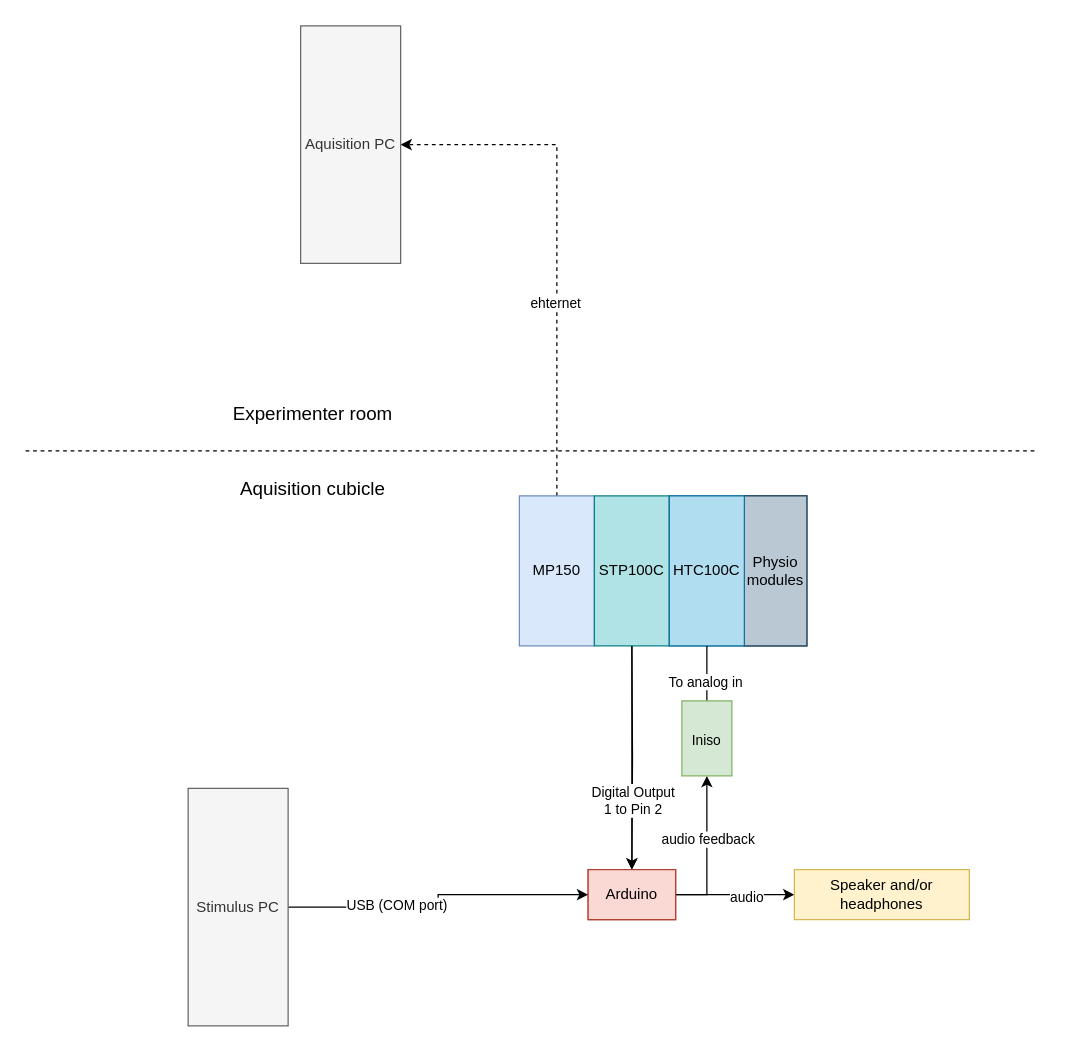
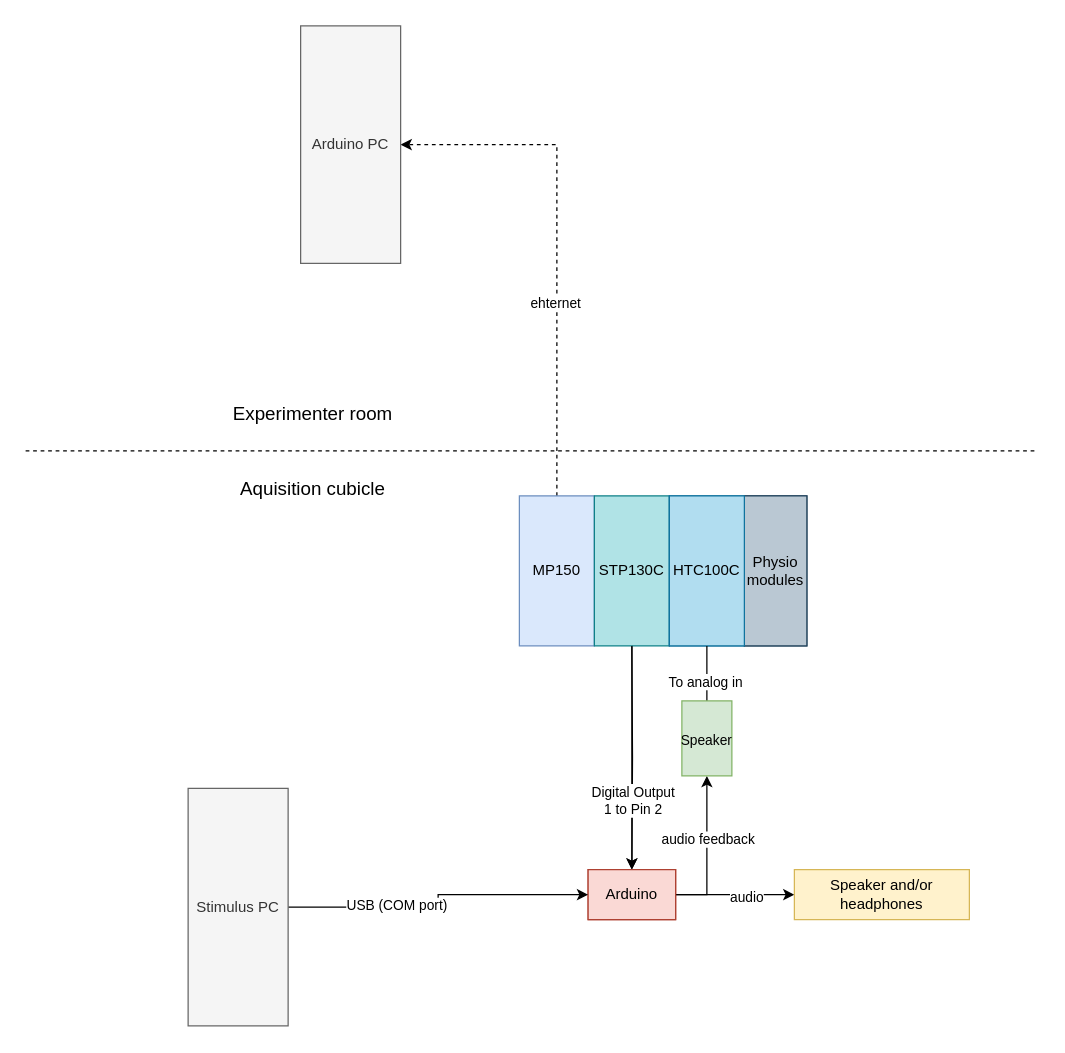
- <mxCell id="10" value="Aquisition PC" style="text;html=1;strokeColor=#666666;fillColor=#f5f5f5;align=center;verticalAlign=middle;whiteSpace=wrap;rounded=0;fontColor=#333333;" vertex="1" parent="1"><mxGeometry x="240" y="20" width="80" height="190" as="geometry" /></mxCell>
+ <mxCell id="10" value="Arduino PC" style="text;html=1;strokeColor=#666666;fillColor=#f5f5f5;align=center;verticalAlign=middle;whiteSpace=wrap;rounded=0;fontColor=#333333;" vertex="1" parent="1"><mxGeometry x="240" y="20" width="80" height="190" as="geometry" /></mxCell>
- <mxCell id="6" value="STP100C" style="text;html=1;strokeColor=#0e8088;fillColor=#b0e3e6;align=center;verticalAlign=middle;whiteSpace=wrap;rounded=0;" vertex="1" parent="1"><mxGeometry x="475" y="396" width="60" height="120" as="geometry" /></mxCell>
+ <mxCell id="6" value="STP130C" style="text;html=1;strokeColor=#0e8088;fillColor=#b0e3e6;align=center;verticalAlign=middle;whiteSpace=wrap;rounded=0;" vertex="1" parent="1"><mxGeometry x="475" y="396" width="60" height="120" as="geometry" /></mxCell>
- <mxCell id="29" value="&lt;font style=&quot;font-size: 11px&quot;&gt;Iniso&lt;/font&gt;" style="text;html=1;align=center;verticalAlign=middle;whiteSpace=wrap;rounded=0;fontSize=15;fillColor=#d5e8d4;strokeColor=#82b366;" vertex="1" parent="1"><mxGeometry x="545" y="560" width="40" height="60" as="geometry" /></mxCell>
+ <mxCell id="29" value="&lt;font style=&quot;font-size: 11px&quot;&gt;Speaker&lt;/font&gt;" style="text;html=1;align=center;verticalAlign=middle;whiteSpace=wrap;rounded=0;fontSize=15;fillColor=#d5e8d4;strokeColor=#82b366;" vertex="1" parent="1"><mxGeometry x="545" y="560" width="40" height="60" as="geometry" /></mxCell>
